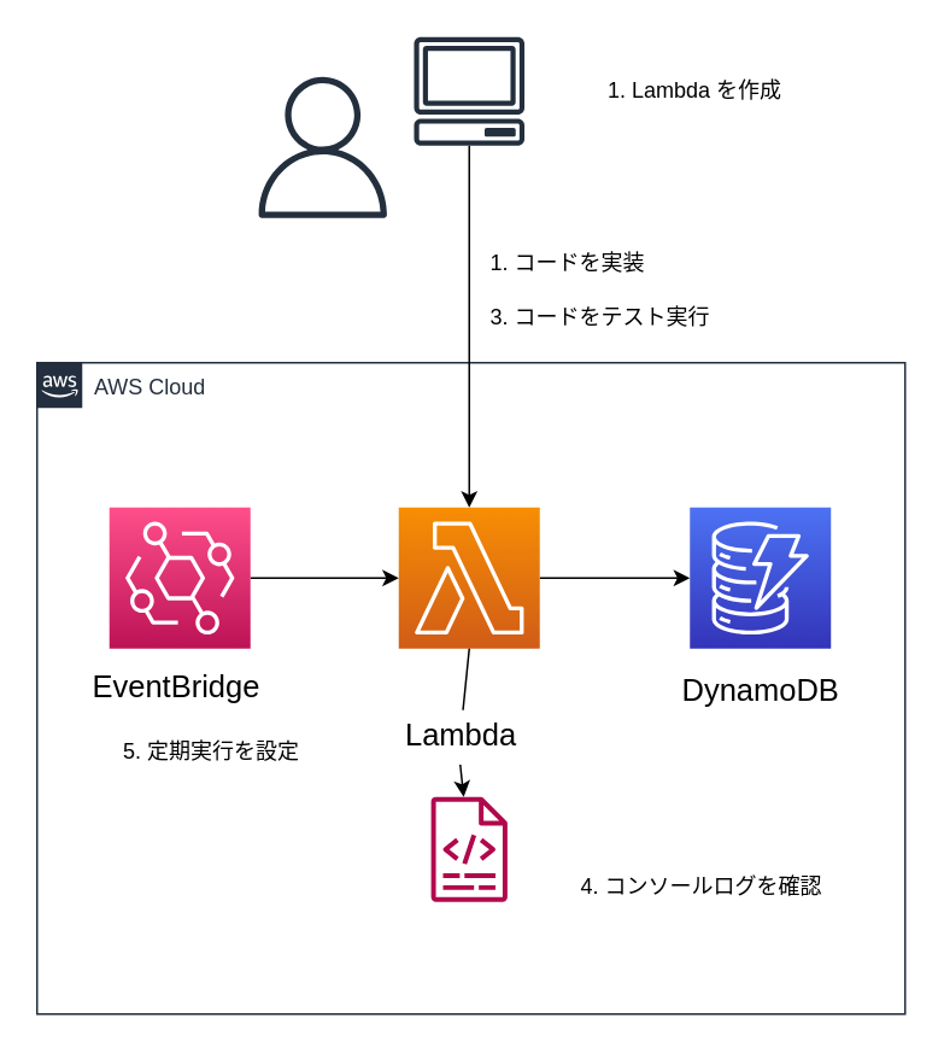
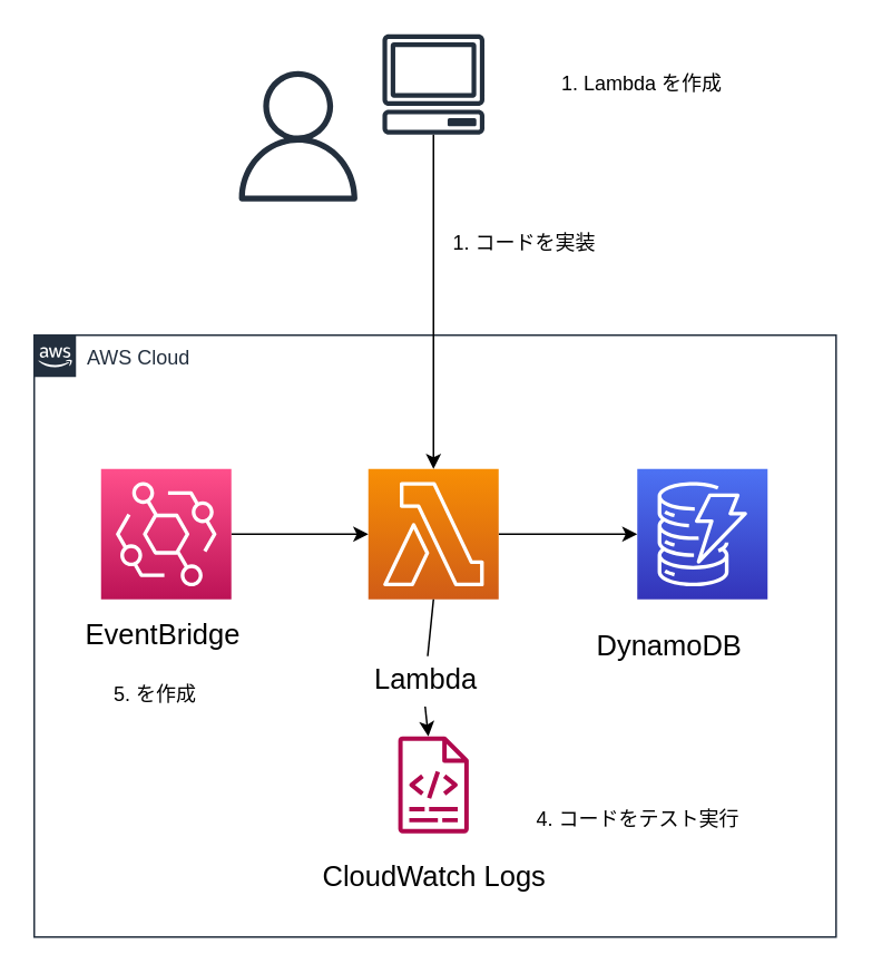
- <mxCell id="22" value="3. コードをテスト実行" style="text;strokeColor=none;align=left;fillColor=none;html=1;verticalAlign=middle;whiteSpace=wrap;rounded=0;" vertex="1" parent="1"><mxGeometry x="269" y="160" width="140" height="30" as="geometry" /></mxCell>
- <mxCell id="13" value="DynamoDB" style="text;strokeColor=none;align=left;fillColor=none;html=1;verticalAlign=middle;whiteSpace=wrap;rounded=0;fontSize=17;" vertex="1" parent="2"><mxGeometry x="355" y="167" width="90" height="30" as="geometry" /></mxCell>
+ <mxCell id="13" value="DynamoDB" style="text;strokeColor=none;align=left;fillColor=none;html=1;verticalAlign=middle;whiteSpace=wrap;rounded=0;fontSize=17;" vertex="1" parent="2"><mxGeometry x="335" y="172" width="90" height="30" as="geometry" /></mxCell>
- <mxCell id="16" value="5. 定期実行を設定" style="text;strokeColor=none;align=left;fillColor=none;html=1;verticalAlign=middle;whiteSpace=wrap;rounded=0;" vertex="1" parent="2"><mxGeometry x="46" y="200" width="114" height="30" as="geometry" /></mxCell>
+ <mxCell id="16" value="5. を作成" style="text;strokeColor=none;align=left;fillColor=none;html=1;verticalAlign=middle;whiteSpace=wrap;rounded=0;" vertex="1" parent="2"><mxGeometry x="46" y="200" width="114" height="30" as="geometry" /></mxCell>
- <mxCell id="15" value="4. コンソールログを確認" style="text;strokeColor=none;align=left;fillColor=none;html=1;verticalAlign=middle;whiteSpace=wrap;rounded=0;" vertex="1" parent="2"><mxGeometry x="299" y="275" width="140" height="30" as="geometry" /></mxCell>
+ <mxCell id="15" value="4. コードをテスト実行" style="text;strokeColor=none;align=left;fillColor=none;html=1;verticalAlign=middle;whiteSpace=wrap;rounded=0;" vertex="1" parent="2"><mxGeometry x="299" y="275" width="140" height="30" as="geometry" /></mxCell>
+ <mxCell id="14" value="CloudWatch Logs" style="text;strokeColor=none;align=left;fillColor=none;html=1;verticalAlign=middle;whiteSpace=wrap;rounded=0;fontSize=17;" vertex="1" parent="2"><mxGeometry x="171" y="310" width="136" height="30" as="geometry" /></mxCell>
